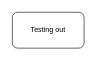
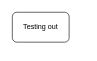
- <mxCell id="2" value="Testing out" style="rounded=1;whiteSpace=wrap;html=1;" vertex="1" parent="1"><mxGeometry x="20" y="20" width="120" height="60" as="geometry" /></mxCell>
+ <mxCell id="2" value="Testing out" style="rounded=1;whiteSpace=wrap;html=1;" vertex="1" parent="1"><mxGeometry x="20" y="20" width="95" height="50" as="geometry" /></mxCell>
